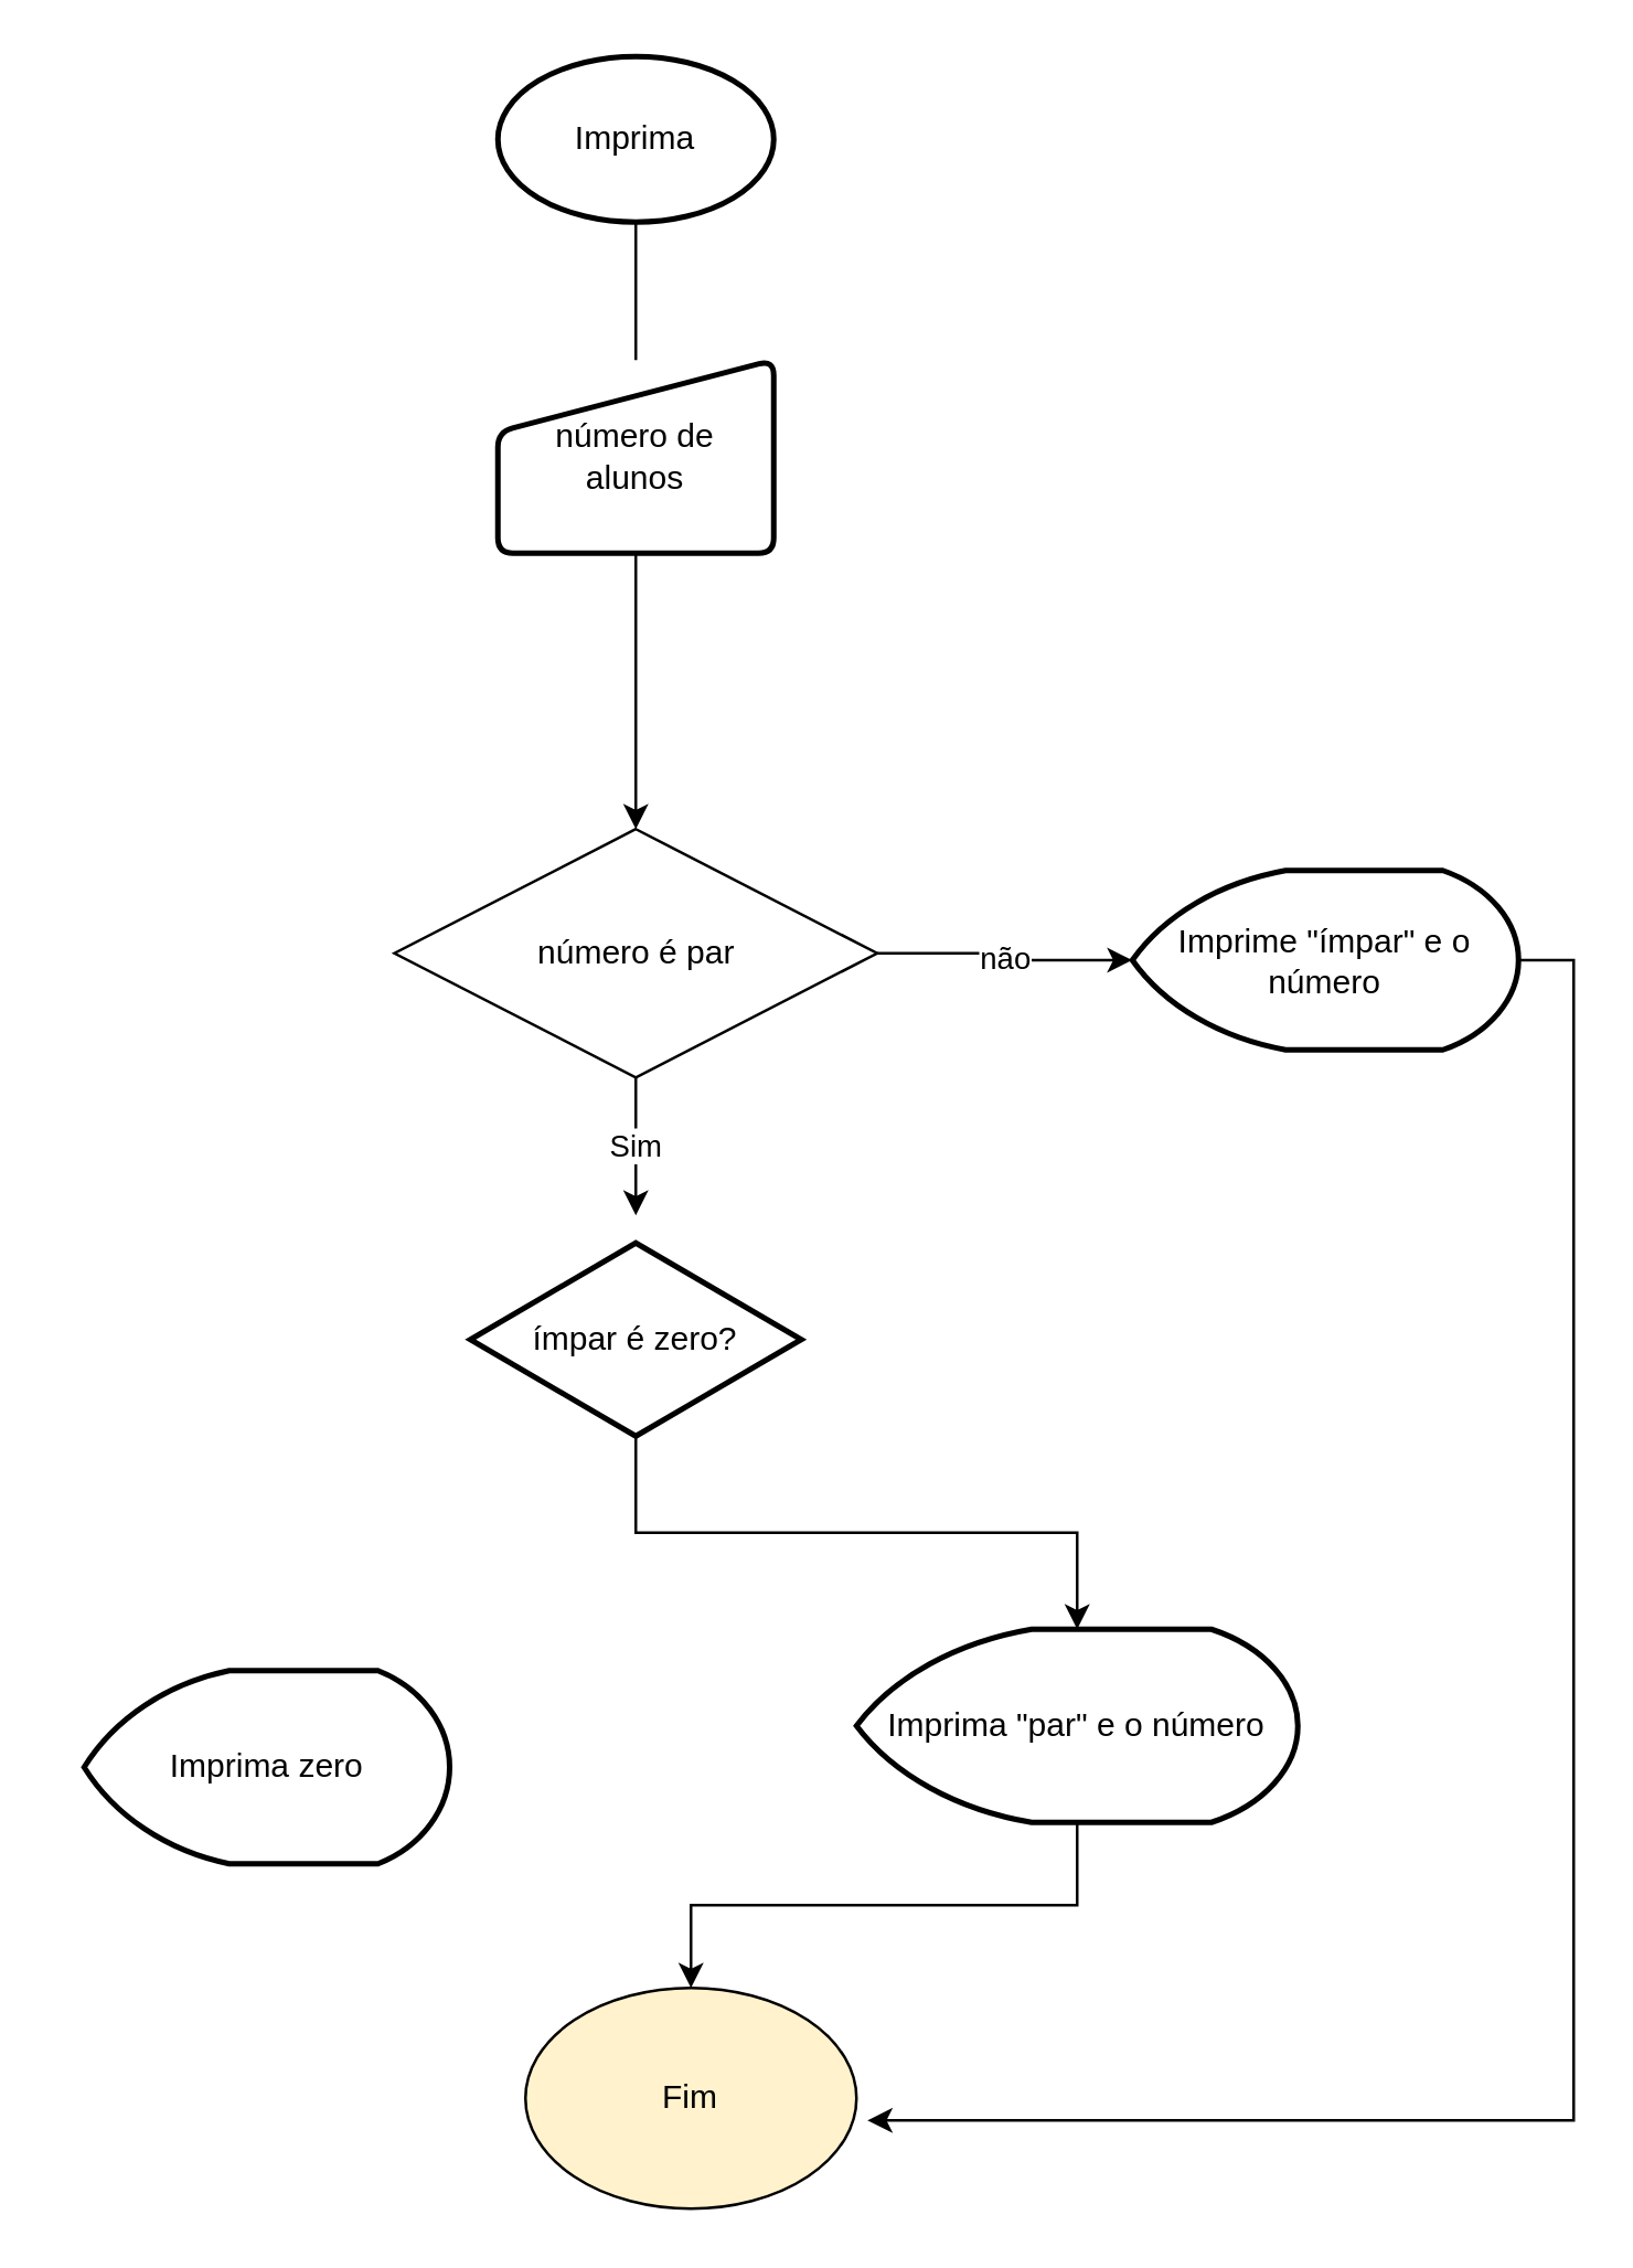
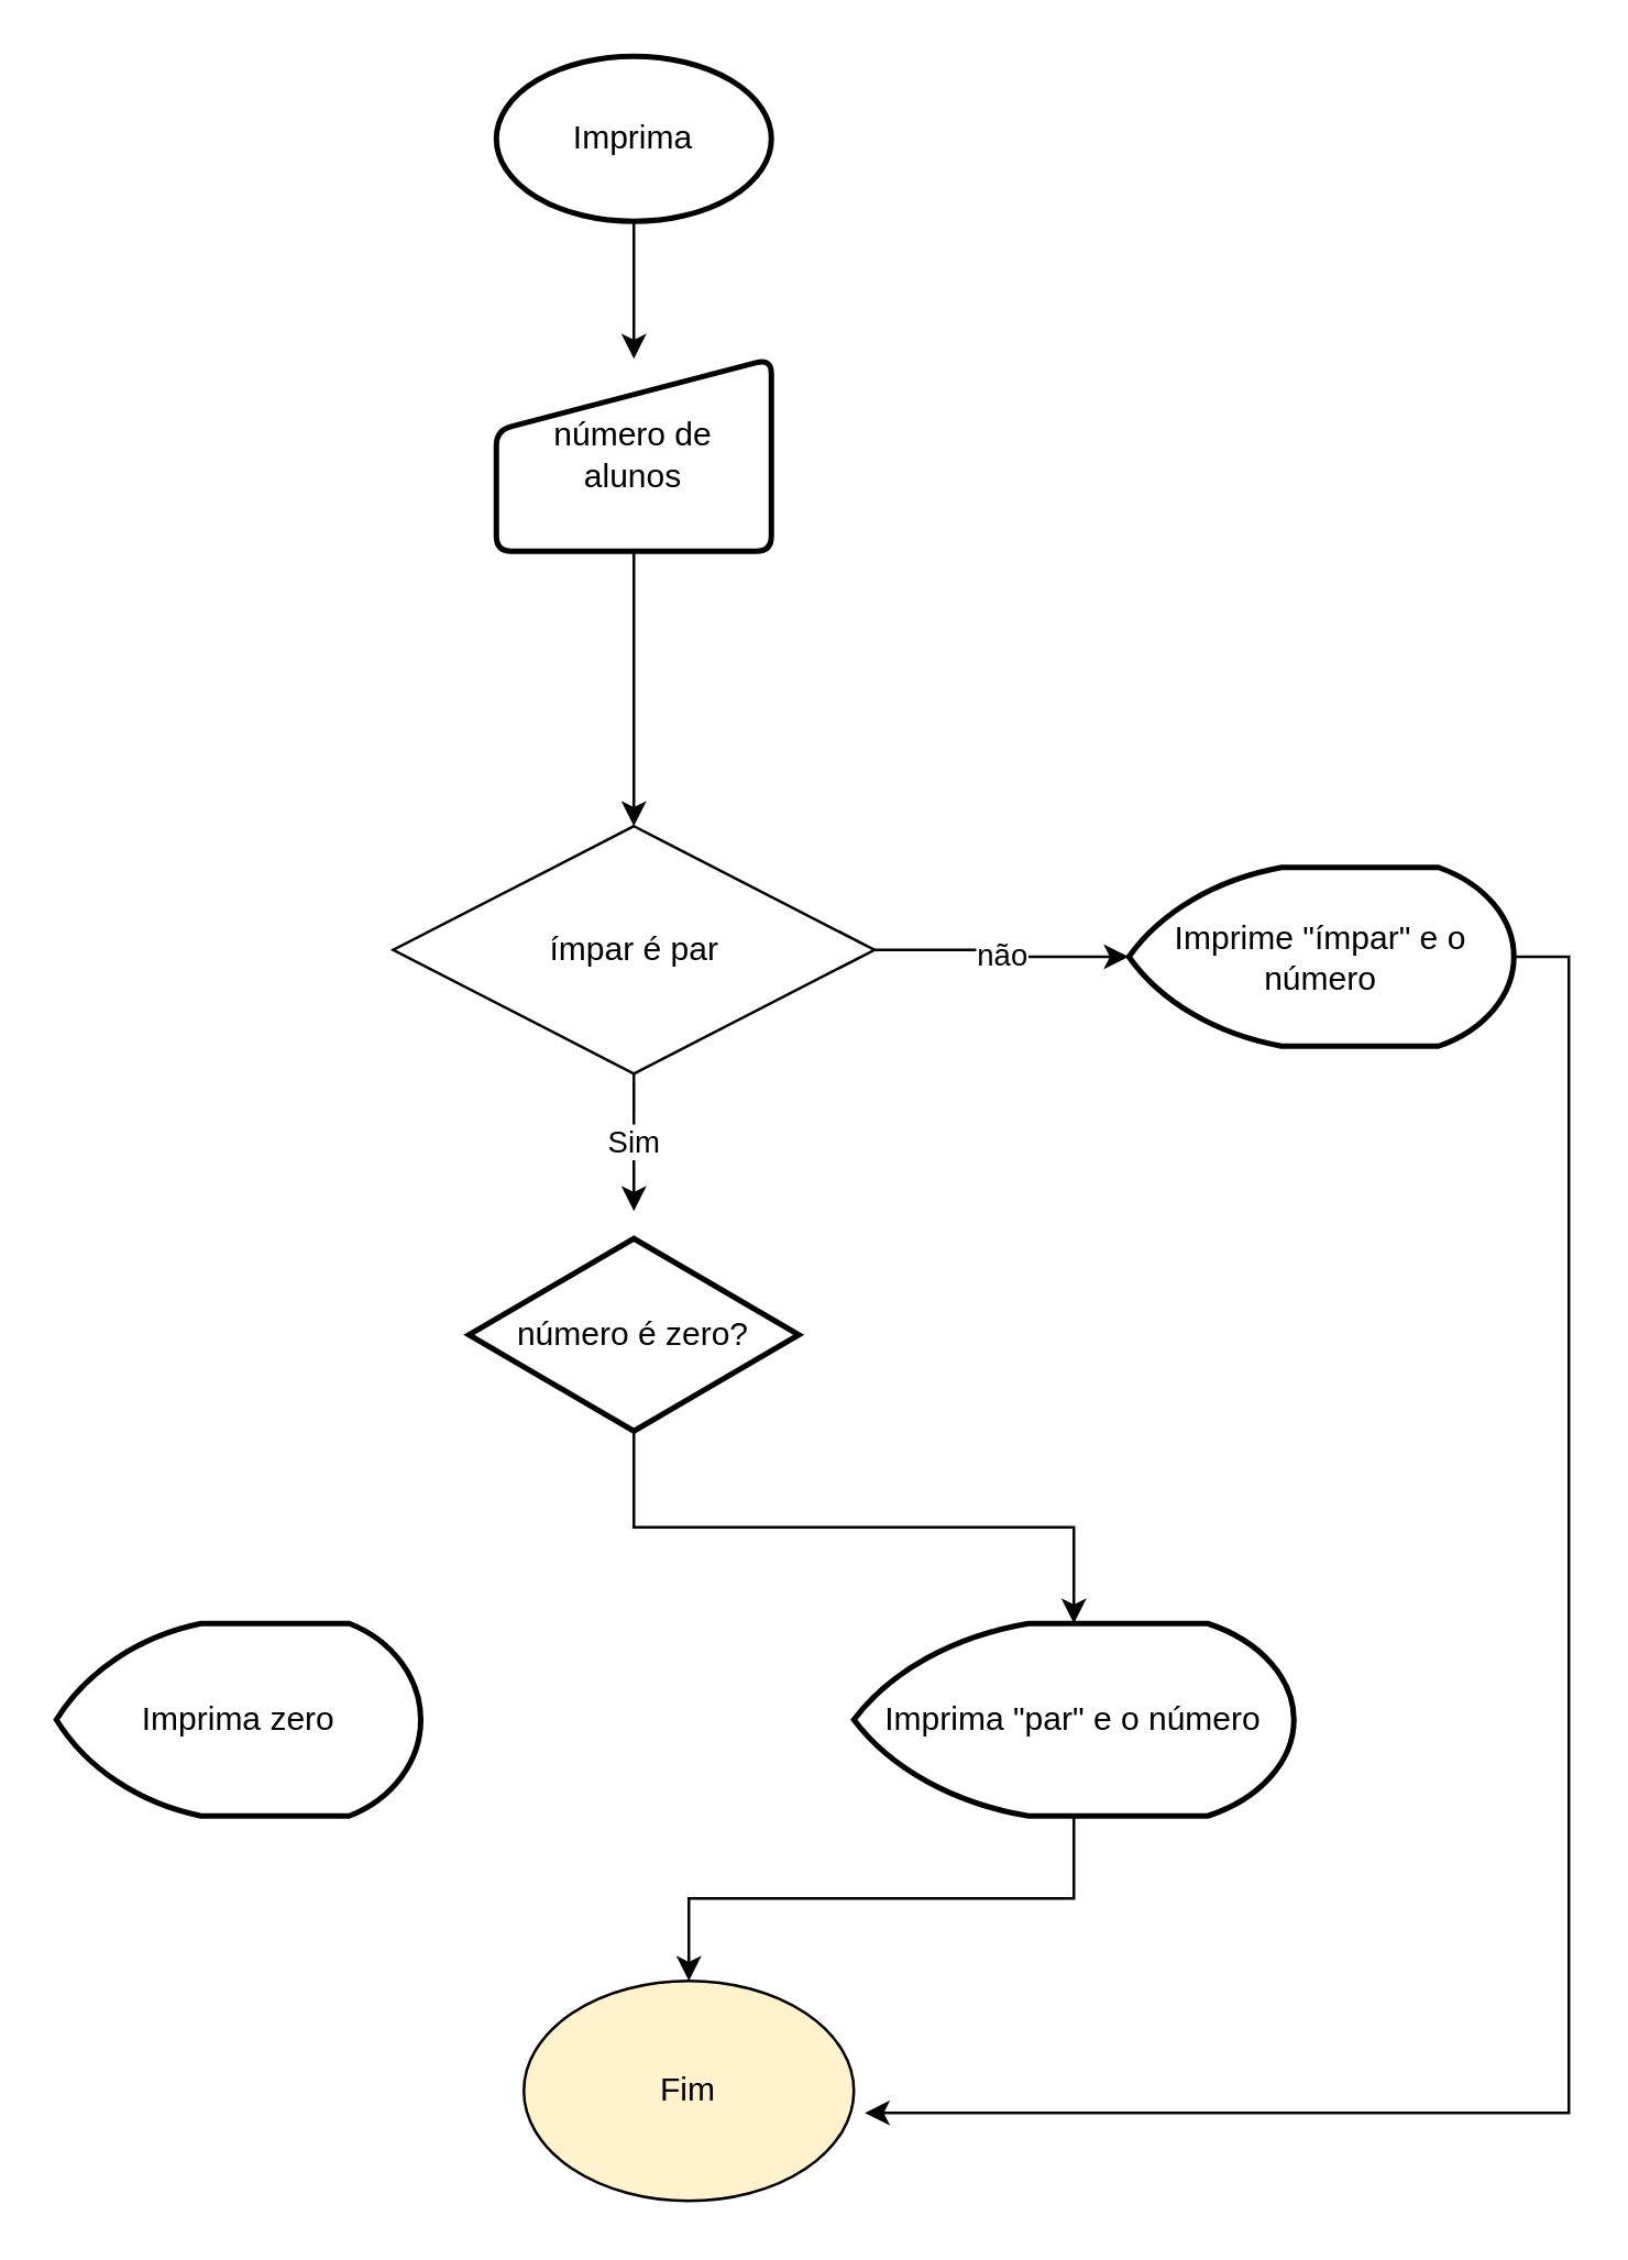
- <mxCell id="2" style="edgeStyle=orthogonalEdgeStyle;rounded=0;orthogonalLoop=1;jettySize=auto;html=1;endArrow=none;" edge="1" parent="1" source="3" target="5"><mxGeometry relative="1" as="geometry"><mxPoint x="230" y="170" as="targetPoint" /></mxGeometry></mxCell>
+ <mxCell id="2" style="edgeStyle=orthogonalEdgeStyle;rounded=0;orthogonalLoop=1;jettySize=auto;html=1;" edge="1" parent="1" source="3" target="5"><mxGeometry relative="1" as="geometry"><mxPoint x="230" y="170" as="targetPoint" /></mxGeometry></mxCell>
- <mxCell id="8" value="número é par" style="rhombus;whiteSpace=wrap;html=1;" vertex="1" parent="1"><mxGeometry x="142.5" y="300" width="175" height="90" as="geometry" /></mxCell>
+ <mxCell id="8" value="ímpar é par" style="rhombus;whiteSpace=wrap;html=1;" vertex="1" parent="1"><mxGeometry x="142.5" y="300" width="175" height="90" as="geometry" /></mxCell>
- <mxCell id="10" value="ímpar é zero?" style="strokeWidth=2;html=1;shape=mxgraph.flowchart.decision;whiteSpace=wrap;" vertex="1" parent="1"><mxGeometry x="170" y="450" width="120" height="70" as="geometry" /></mxCell>
+ <mxCell id="10" value="número é zero?" style="strokeWidth=2;html=1;shape=mxgraph.flowchart.decision;whiteSpace=wrap;" vertex="1" parent="1"><mxGeometry x="170" y="450" width="120" height="70" as="geometry" /></mxCell>
- <mxCell id="13" value="Imprima zero" style="strokeWidth=2;html=1;shape=mxgraph.flowchart.display;whiteSpace=wrap;" vertex="1" parent="1"><mxGeometry x="30" y="605" width="132.5" height="70" as="geometry" /></mxCell>
+ <mxCell id="13" value="Imprima zero" style="strokeWidth=2;html=1;shape=mxgraph.flowchart.display;whiteSpace=wrap;" vertex="1" parent="1"><mxGeometry x="20" y="590" width="132.5" height="70" as="geometry" /></mxCell>
